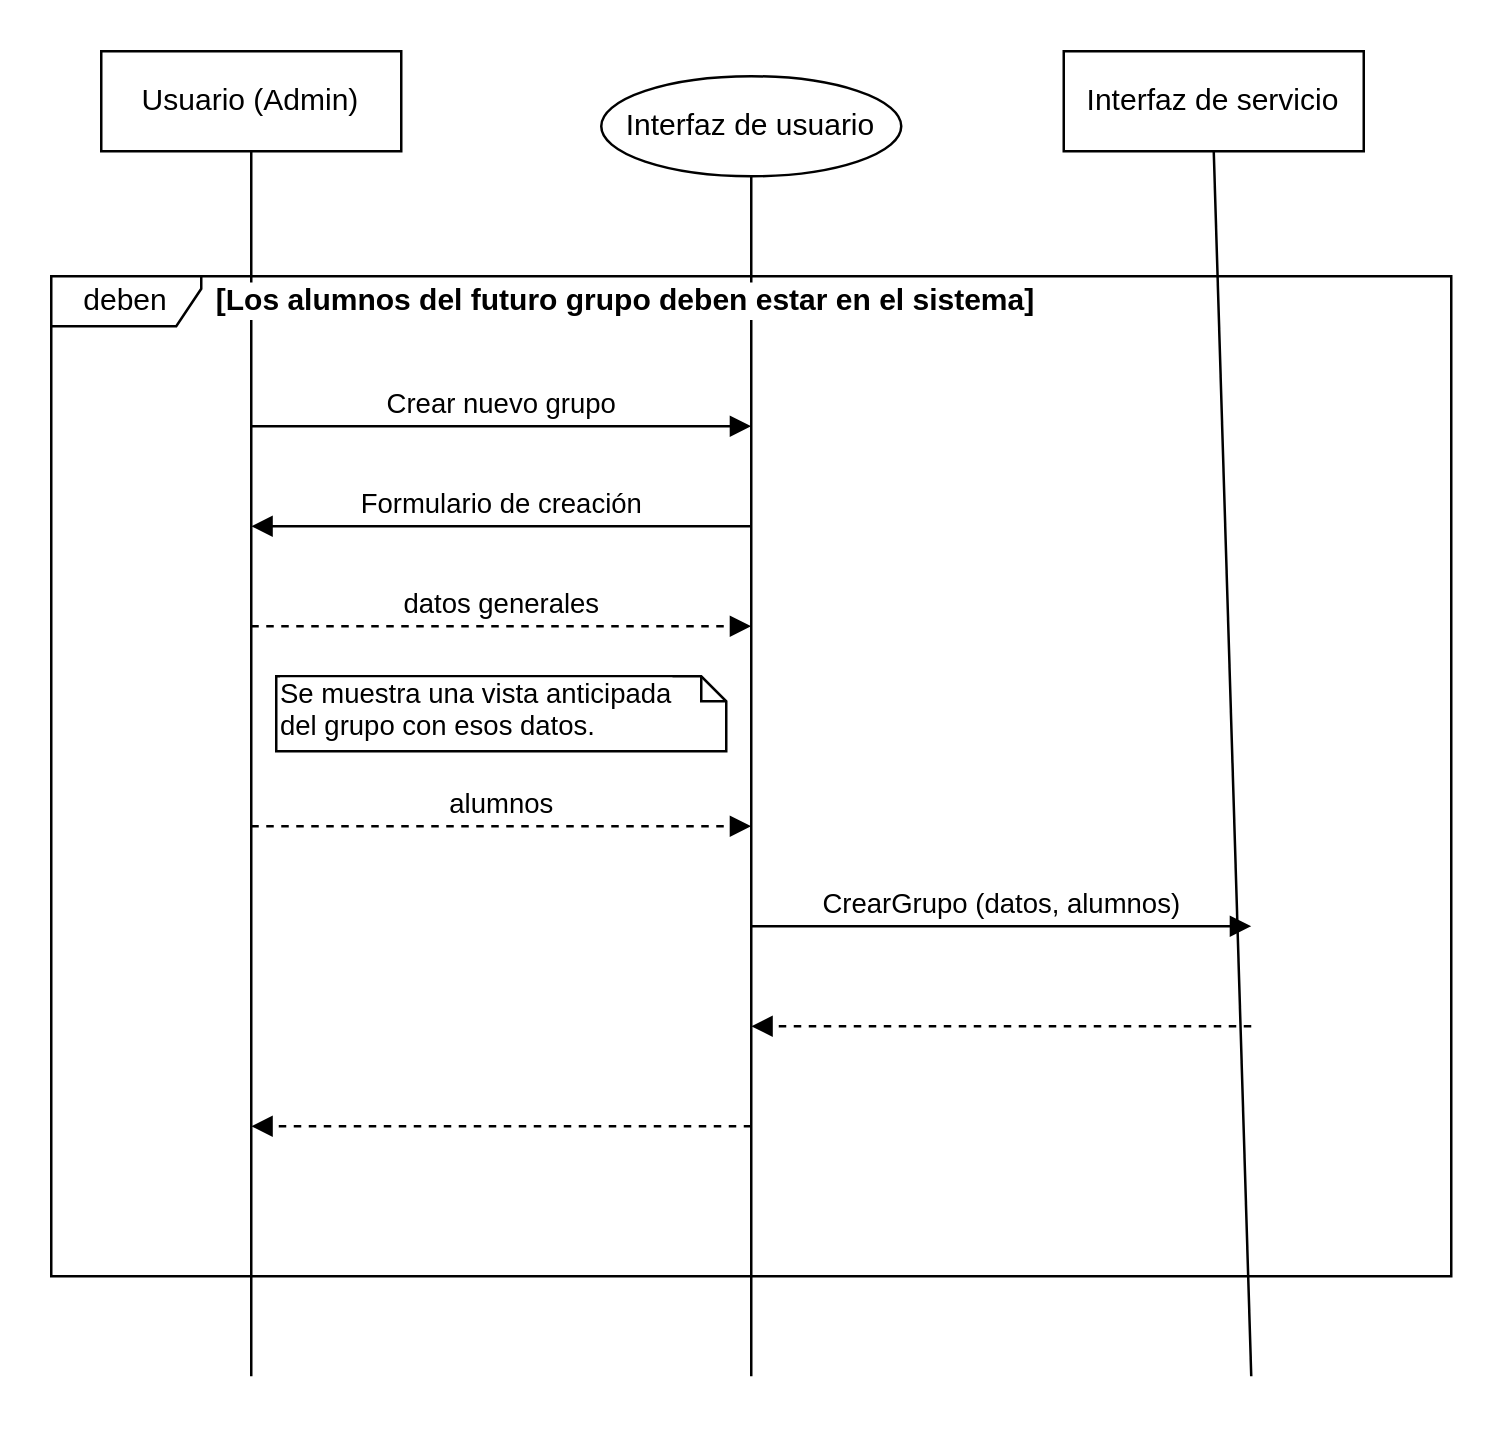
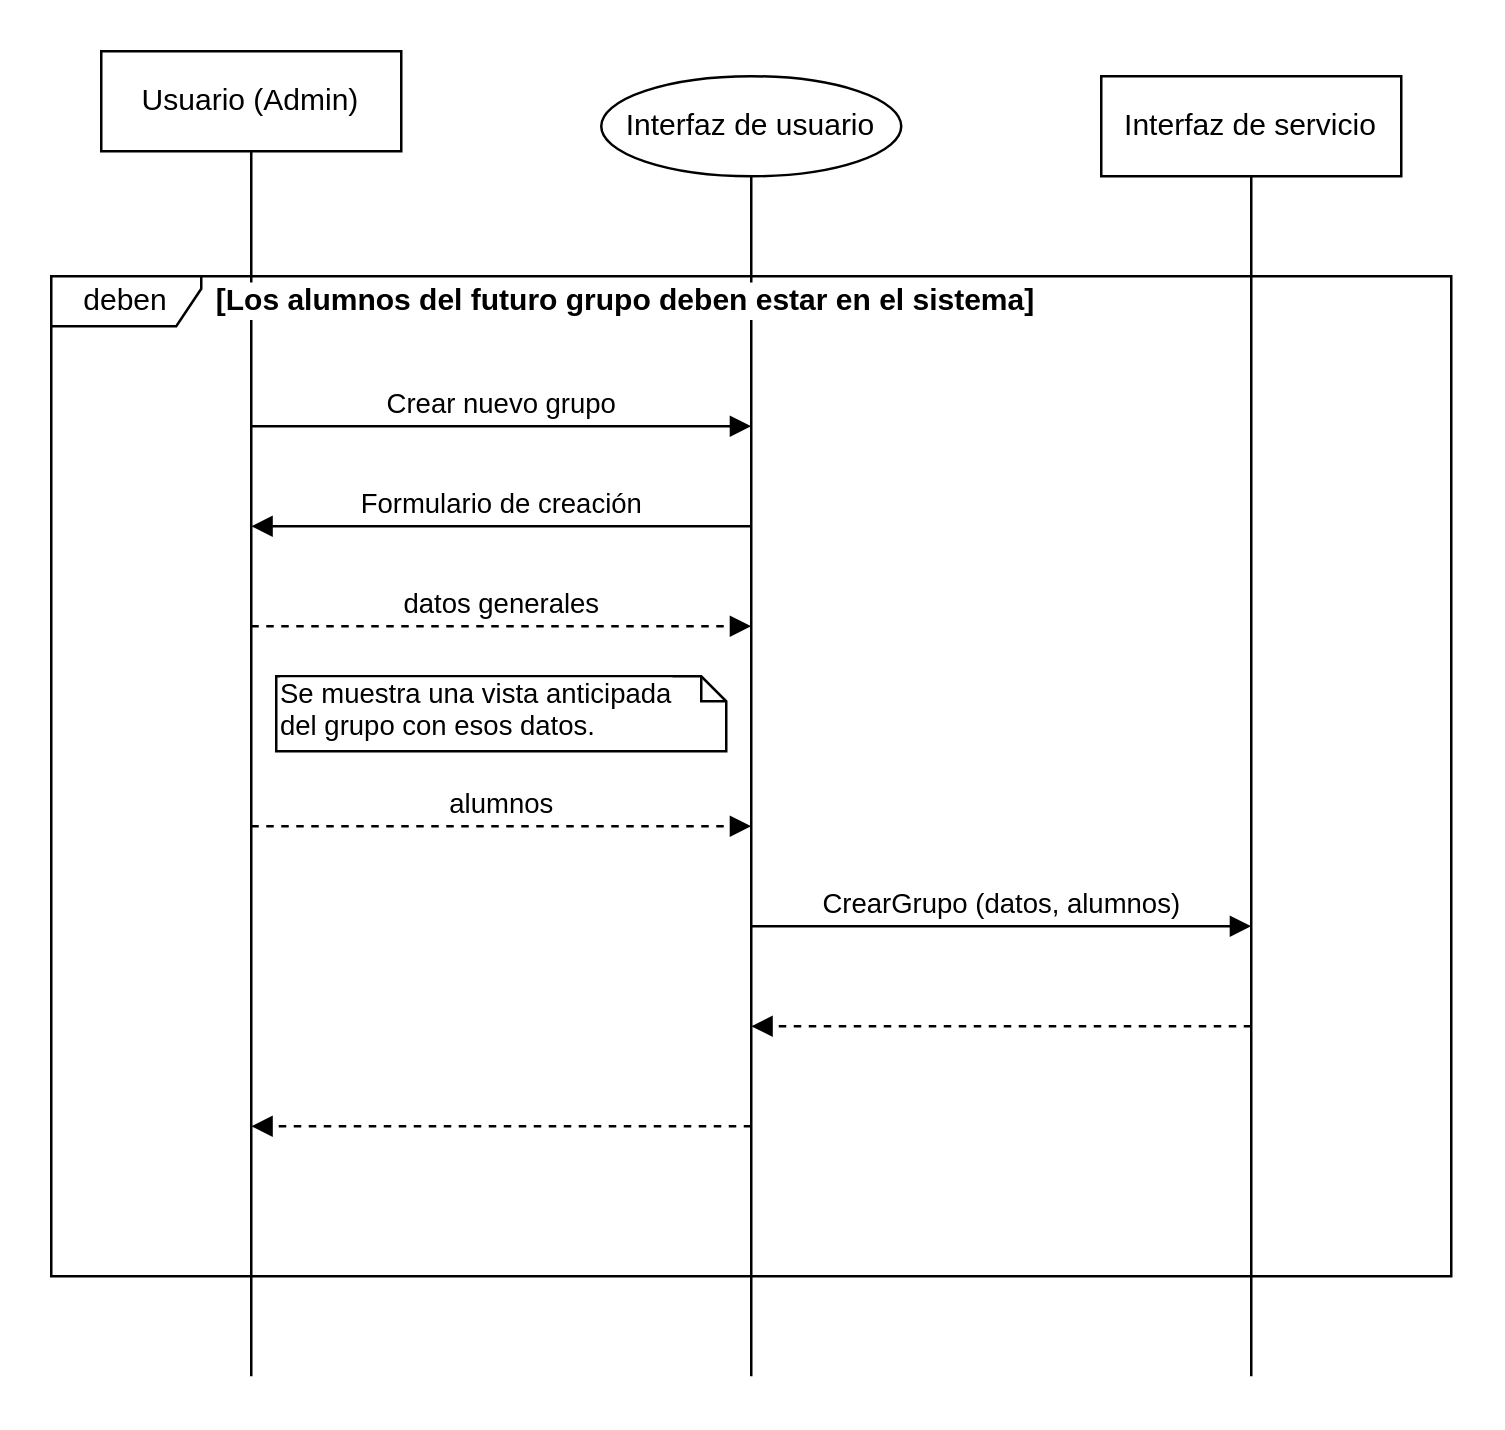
- <mxCell id="6" value="Interfaz de servicio" style="rounded=0;whiteSpace=wrap;html=1;" vertex="1" parent="1"><mxGeometry x="425" y="20" width="120" height="40" as="geometry" /></mxCell>
+ <mxCell id="6" value="Interfaz de servicio" style="rounded=0;whiteSpace=wrap;html=1;" vertex="1" parent="1"><mxGeometry x="440" y="30" width="120" height="40" as="geometry" /></mxCell>
